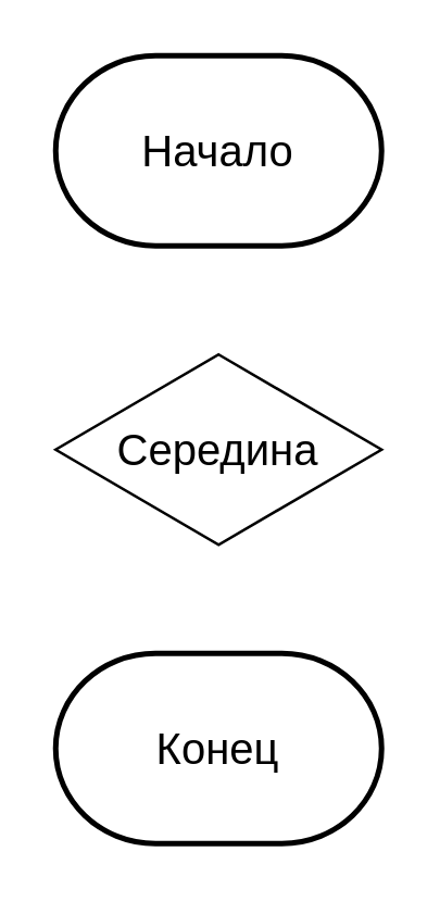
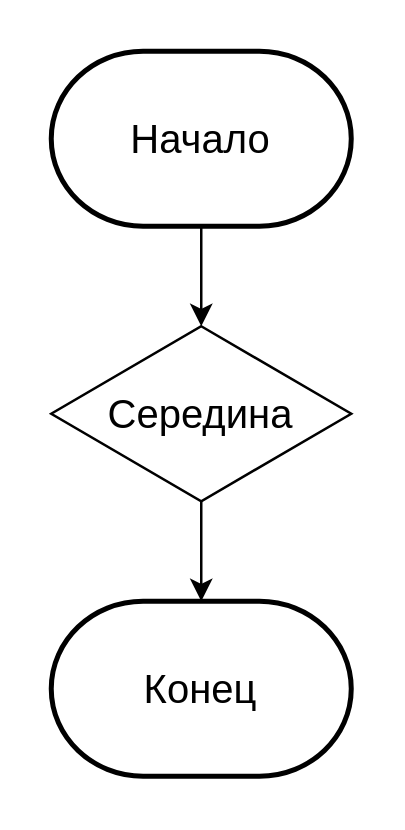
+ <mxCell id="2" style="edgeStyle=orthogonalEdgeStyle;rounded=0;orthogonalLoop=1;jettySize=auto;html=1;exitX=0.5;exitY=1;exitDx=0;exitDy=0;exitPerimeter=0;" edge="1" parent="1" source="3" target="5"><mxGeometry relative="1" as="geometry" /></mxCell>
+ <mxCell id="4" value="" style="edgeStyle=orthogonalEdgeStyle;rounded=0;orthogonalLoop=1;jettySize=auto;html=1;" edge="1" parent="1" source="5" target="6"><mxGeometry relative="1" as="geometry" /></mxCell>
